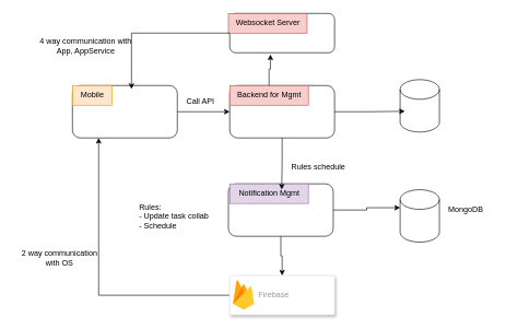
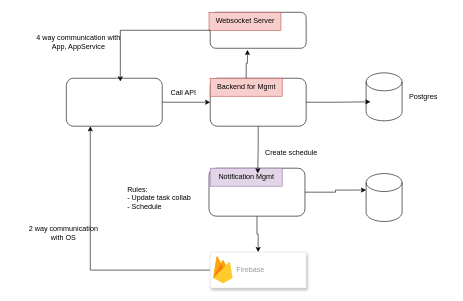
- <mxCell id="4" value="Mobile" style="text;html=1;align=center;verticalAlign=middle;resizable=0;points=[];autosize=1;strokeColor=#d79b00;fillColor=#ffe6cc;" vertex="1" parent="1"><mxGeometry x="110" y="130" width="60" height="30" as="geometry" /></mxCell>
+ <mxCell id="31" value="Postgres" style="text;html=1;align=center;verticalAlign=middle;resizable=0;points=[];autosize=1;strokeColor=none;fillColor=none;" vertex="1" parent="1"><mxGeometry x="670" y="146" width="70" height="30" as="geometry" /></mxCell>
- <mxCell id="16" value="Rules schedule" style="text;html=1;align=center;verticalAlign=middle;resizable=0;points=[];autosize=1;strokeColor=none;fillColor=none;" vertex="1" parent="1"><mxGeometry x="430" y="240" width="110" height="30" as="geometry" /></mxCell>
+ <mxCell id="16" value="Create schedule" style="text;html=1;align=center;verticalAlign=middle;resizable=0;points=[];autosize=1;strokeColor=none;fillColor=none;" vertex="1" parent="1"><mxGeometry x="430" y="240" width="110" height="30" as="geometry" /></mxCell>
- <mxCell id="30" value="MongoDB" style="text;html=1;align=center;verticalAlign=middle;resizable=0;points=[];autosize=1;strokeColor=none;fillColor=none;" vertex="1" parent="1"><mxGeometry x="670" y="305" width="80" height="30" as="geometry" /></mxCell>
- <mxCell id="20" value="2 way communication&lt;div&gt;with OS&lt;/div&gt;" style="text;html=1;align=center;verticalAlign=middle;resizable=0;points=[];autosize=1;strokeColor=none;fillColor=none;" vertex="1" parent="1"><mxGeometry y="373" width="140" height="40" as="geometry" x="20" /></mxCell>
+ <mxCell id="20" value="2 way communication&lt;div&gt;with OS&lt;/div&gt;" style="text;html=1;align=center;verticalAlign=middle;resizable=0;points=[];autosize=1;strokeColor=none;fillColor=none;" vertex="1" parent="1"><mxGeometry x="35" y="368" width="140" height="40" as="geometry" /></mxCell>
